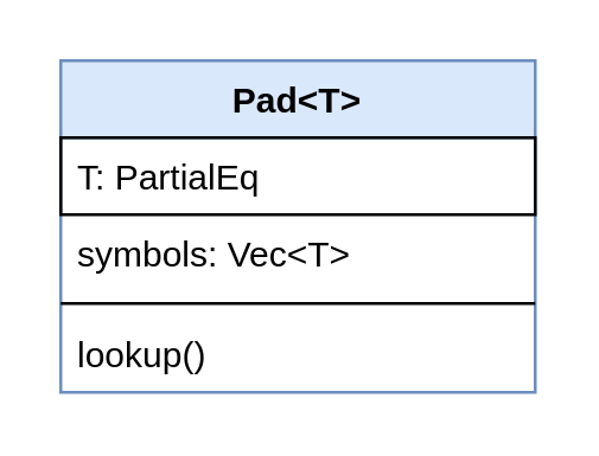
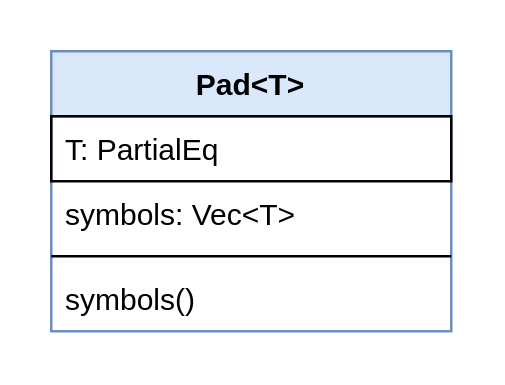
- <mxCell id="6" value="lookup()" style="text;strokeColor=none;fillColor=none;align=left;verticalAlign=top;spacingLeft=4;spacingRight=4;overflow=hidden;rotatable=0;points=[[0,0.5],[1,0.5]];portConstraint=eastwest;" vertex="1" parent="2"><mxGeometry y="86" width="160" height="26" as="geometry" /></mxCell>
+ <mxCell id="6" value="symbols()" style="text;strokeColor=none;fillColor=none;align=left;verticalAlign=top;spacingLeft=4;spacingRight=4;overflow=hidden;rotatable=0;points=[[0,0.5],[1,0.5]];portConstraint=eastwest;" vertex="1" parent="2"><mxGeometry y="86" width="160" height="26" as="geometry" /></mxCell>
